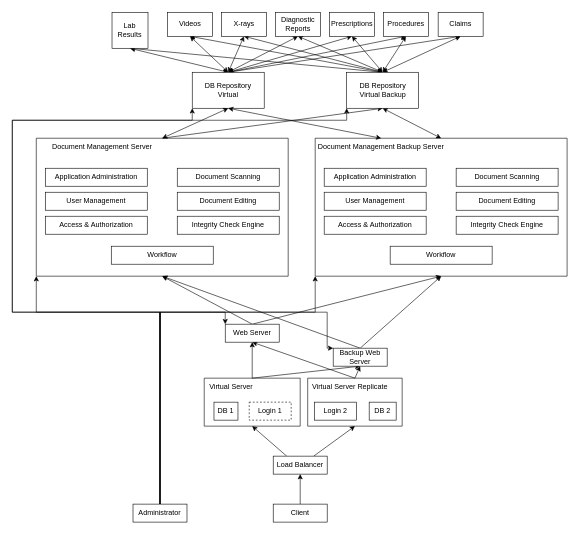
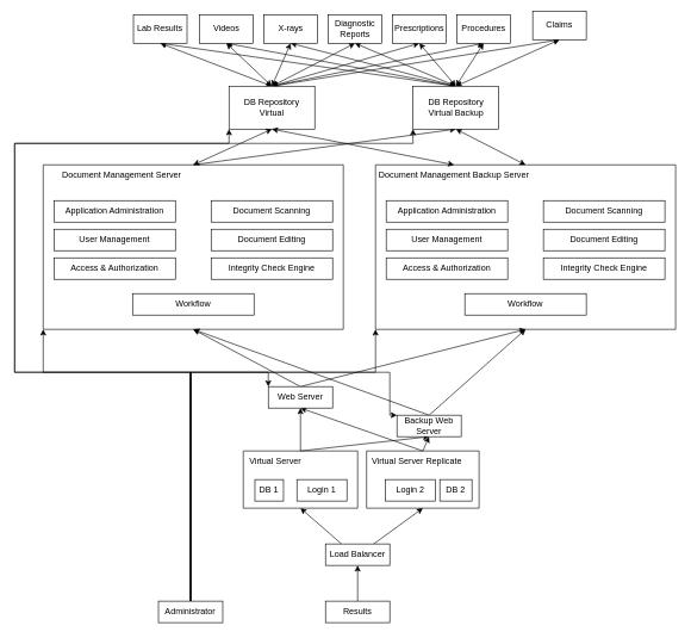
- <mxCell id="76" value="Claims" style="rounded=0;whiteSpace=wrap;html=1;" vertex="1" parent="1"><mxGeometry x="730" y="20" width="75" height="40" as="geometry" /></mxCell>
+ <mxCell id="76" value="Claims" style="rounded=0;whiteSpace=wrap;html=1;" vertex="1" parent="1"><mxGeometry x="745" y="15" width="75" height="40" as="geometry" /></mxCell>
- <mxCell id="60" value="Lab Results" style="rounded=0;whiteSpace=wrap;html=1;" parent="1" vertex="1"><mxGeometry x="186.25" y="20" width="60" height="60" as="geometry" /></mxCell>
+ <mxCell id="60" value="Lab Results" style="rounded=0;whiteSpace=wrap;html=1;" parent="1" vertex="1"><mxGeometry x="186.25" y="20" width="75" height="40" as="geometry" /></mxCell>
- <mxCell id="2" value="Login 1" style="rounded=0;whiteSpace=wrap;html=1;dashed=1;" parent="1" vertex="1"><mxGeometry x="415" y="670" width="70" height="30" as="geometry" /></mxCell>
+ <mxCell id="2" value="Login 1" style="rounded=0;whiteSpace=wrap;html=1;" parent="1" vertex="1"><mxGeometry x="415" y="670" width="70" height="30" as="geometry" /></mxCell>
- <mxCell id="23" value="Login 2" style="rounded=0;whiteSpace=wrap;html=1;" parent="22" vertex="1"><mxGeometry x="11.25" y="40" width="70" height="30" as="geometry" /></mxCell>
+ <mxCell id="23" value="Login 2" style="rounded=0;whiteSpace=wrap;html=1;" parent="22" vertex="1"><mxGeometry x="26.25" y="40" width="70" height="30" as="geometry" /></mxCell>
- <mxCell id="26" value="Client" style="rounded=0;whiteSpace=wrap;html=1;" parent="1" vertex="1"><mxGeometry x="455" y="840" width="90" height="30" as="geometry" /></mxCell>
+ <mxCell id="26" value="Results" style="rounded=0;whiteSpace=wrap;html=1;" parent="1" vertex="1"><mxGeometry x="455" y="840" width="90" height="30" as="geometry" /></mxCell>
